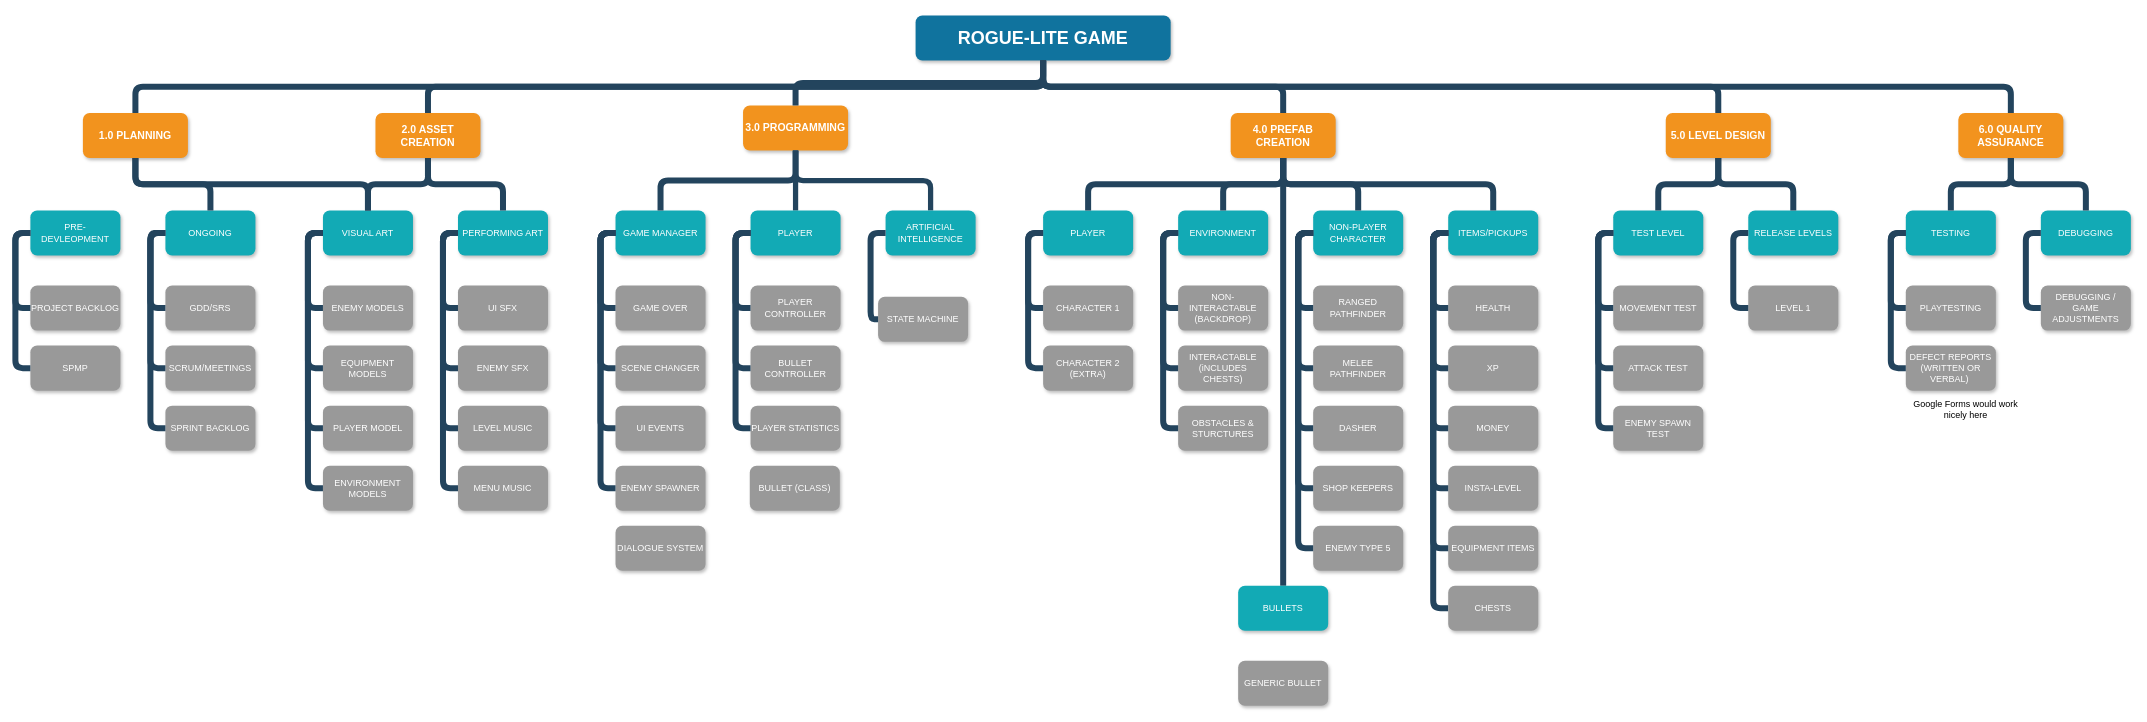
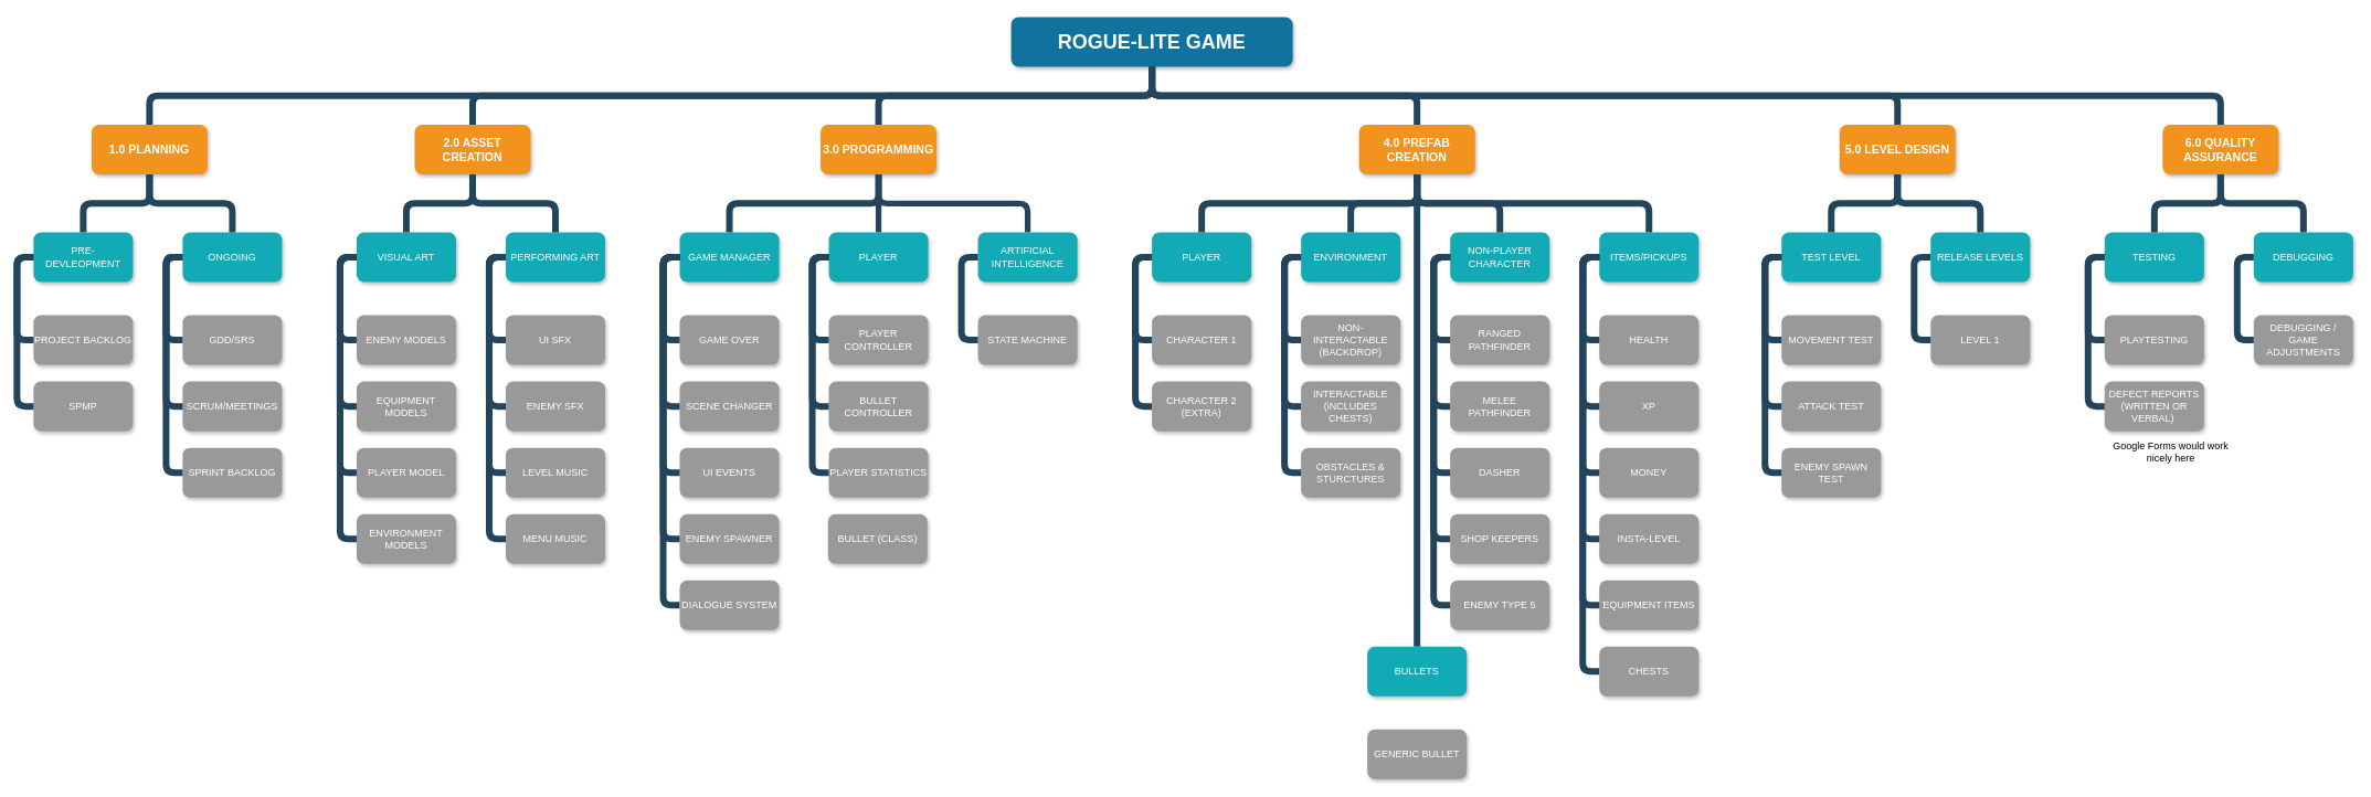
- <mxCell id="6" value="3.0 PROGRAMMING" style="whiteSpace=wrap;rounded=1;fillColor=#F2931E;strokeColor=none;shadow=1;fontColor=#FFFFFF;fontStyle=1;fontSize=14;" parent="1" vertex="1"><mxGeometry x="990" y="140" width="140" height="60" as="geometry" /></mxCell>
+ <mxCell id="6" value="3.0 PROGRAMMING" style="whiteSpace=wrap;rounded=1;fillColor=#F2931E;strokeColor=none;shadow=1;fontColor=#FFFFFF;fontStyle=1;fontSize=14;" parent="1" vertex="1"><mxGeometry x="990" y="150" width="140" height="60" as="geometry" /></mxCell>
- <mxCell id="26" value="" style="edgeStyle=elbowEdgeStyle;elbow=vertical;rounded=1;fontColor=#000000;endArrow=none;endFill=0;strokeWidth=8;strokeColor=#23445D;" parent="1" source="3" target="16" edge="1"><mxGeometry width="100" height="100" relative="1" as="geometry"><mxPoint x="-30" y="270" as="sourcePoint" /><mxPoint x="70" y="170" as="targetPoint" /></mxGeometry></mxCell>
+ <mxCell id="26" value="" style="edgeStyle=elbowEdgeStyle;elbow=vertical;rounded=1;fontColor=#000000;endArrow=none;endFill=0;strokeWidth=8;strokeColor=#23445D;" parent="1" source="3" target="9" edge="1"><mxGeometry width="100" height="100" relative="1" as="geometry"><mxPoint x="-30" y="270" as="sourcePoint" /><mxPoint x="70" y="170" as="targetPoint" /></mxGeometry></mxCell>
- <mxCell id="125" value="STATE MACHINE" style="whiteSpace=wrap;rounded=1;fillColor=#999999;strokeColor=none;shadow=1;fontColor=#FFFFFF;fontStyle=0;" parent="1" vertex="1"><mxGeometry x="1170" y="395" width="120" height="60" as="geometry" /></mxCell>
+ <mxCell id="125" value="STATE MACHINE" style="whiteSpace=wrap;rounded=1;fillColor=#999999;strokeColor=none;shadow=1;fontColor=#FFFFFF;fontStyle=0;" parent="1" vertex="1"><mxGeometry x="1180" y="380" width="120" height="60" as="geometry" /></mxCell>
+ <mxCell id="131" style="edgeStyle=orthogonalEdgeStyle;rounded=1;orthogonalLoop=1;jettySize=auto;html=1;exitX=0;exitY=0.5;exitDx=0;exitDy=0;entryX=0;entryY=0.5;entryDx=0;entryDy=0;strokeColor=#23445d;strokeWidth=8;endArrow=none;endFill=0;" parent="1" source="132" target="43" edge="1"><mxGeometry relative="1" as="geometry" /></mxCell>
